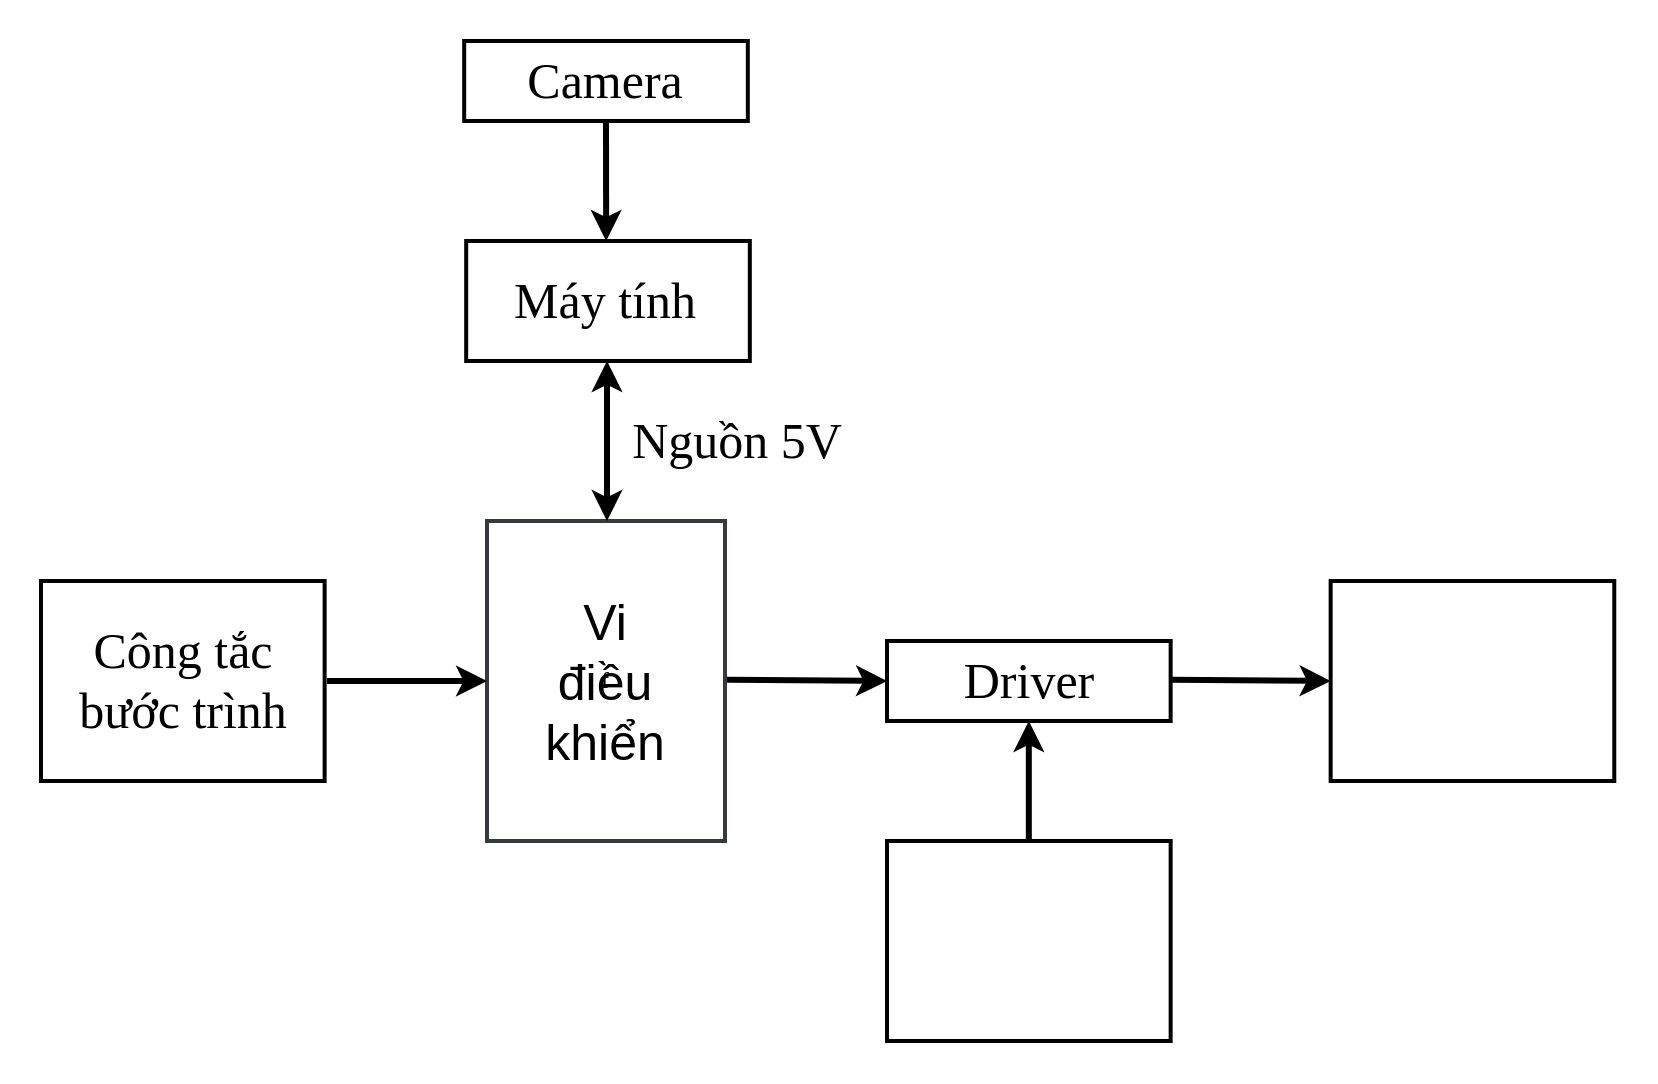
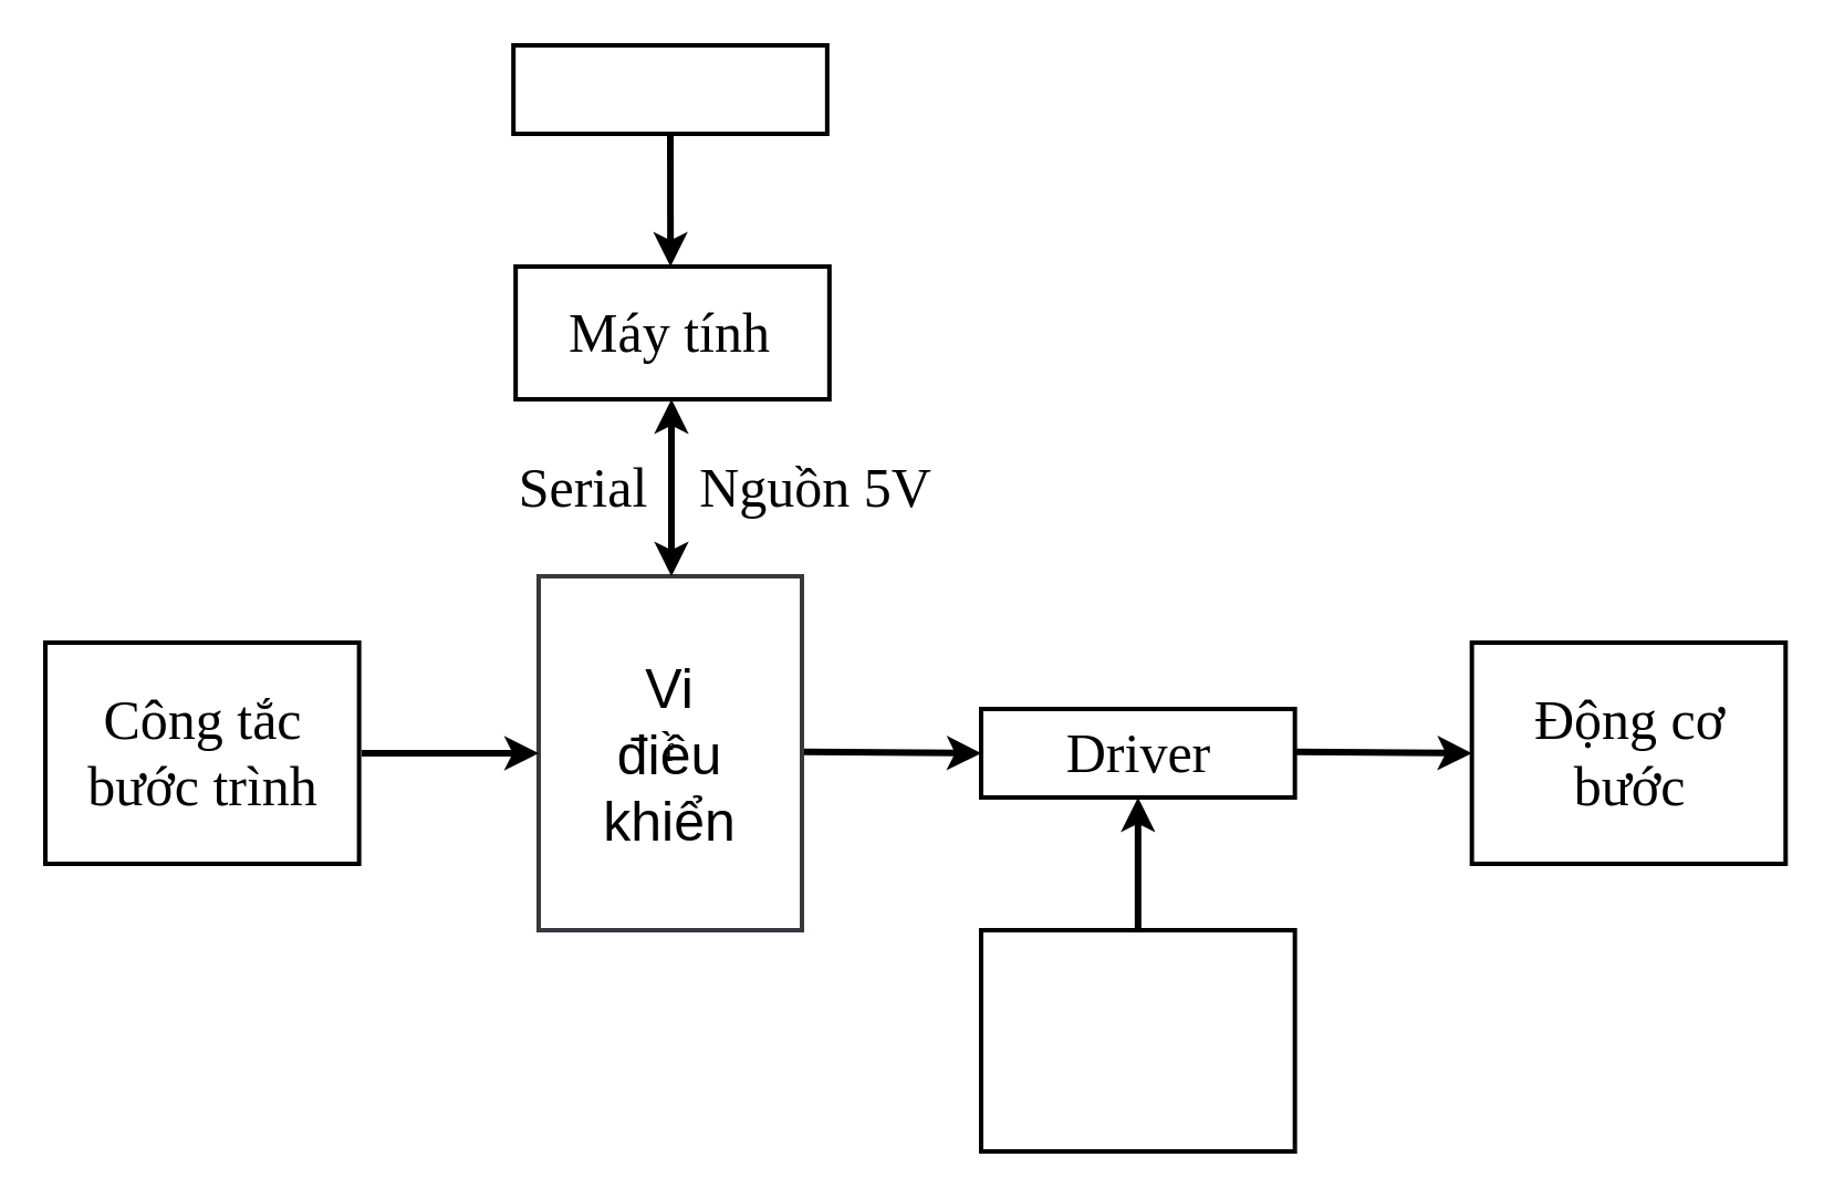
- <mxCell id="22" value="&lt;font face=&quot;Times New Roman&quot;&gt;&lt;span style=&quot;font-size: 25px;&quot;&gt;Camera&lt;/span&gt;&lt;/font&gt;" style="text;html=1;align=center;verticalAlign=middle;resizable=0;points=[];autosize=1;strokeColor=none;fillColor=none;fontColor=#000000;container=0;" vertex="1" parent="1"><mxGeometry x="252.496" y="20.002" width="100" height="40" as="geometry" /></mxCell>
+ <mxCell id="19" value="&lt;font face=&quot;Times New Roman&quot;&gt;&lt;span style=&quot;font-size: 25px;&quot;&gt;Serial&lt;/span&gt;&lt;/font&gt;" style="text;html=1;align=center;verticalAlign=middle;resizable=0;points=[];autosize=1;strokeColor=none;fillColor=none;fontColor=#000000;container=0;" vertex="1" parent="1"><mxGeometry x="222.996" y="200.002" width="80" height="40" as="geometry" /></mxCell>
+ <mxCell id="12" value="&lt;font face=&quot;Times New Roman&quot;&gt;&lt;span style=&quot;font-size: 25px;&quot;&gt;Động cơ&lt;br&gt;bước&lt;/span&gt;&lt;/font&gt;" style="text;html=1;align=center;verticalAlign=middle;resizable=0;points=[];autosize=1;strokeColor=none;fillColor=none;fontColor=#000000;container=0;" vertex="1" parent="1"><mxGeometry x="680.726" y="305.002" width="110" height="70" as="geometry" /></mxCell>
